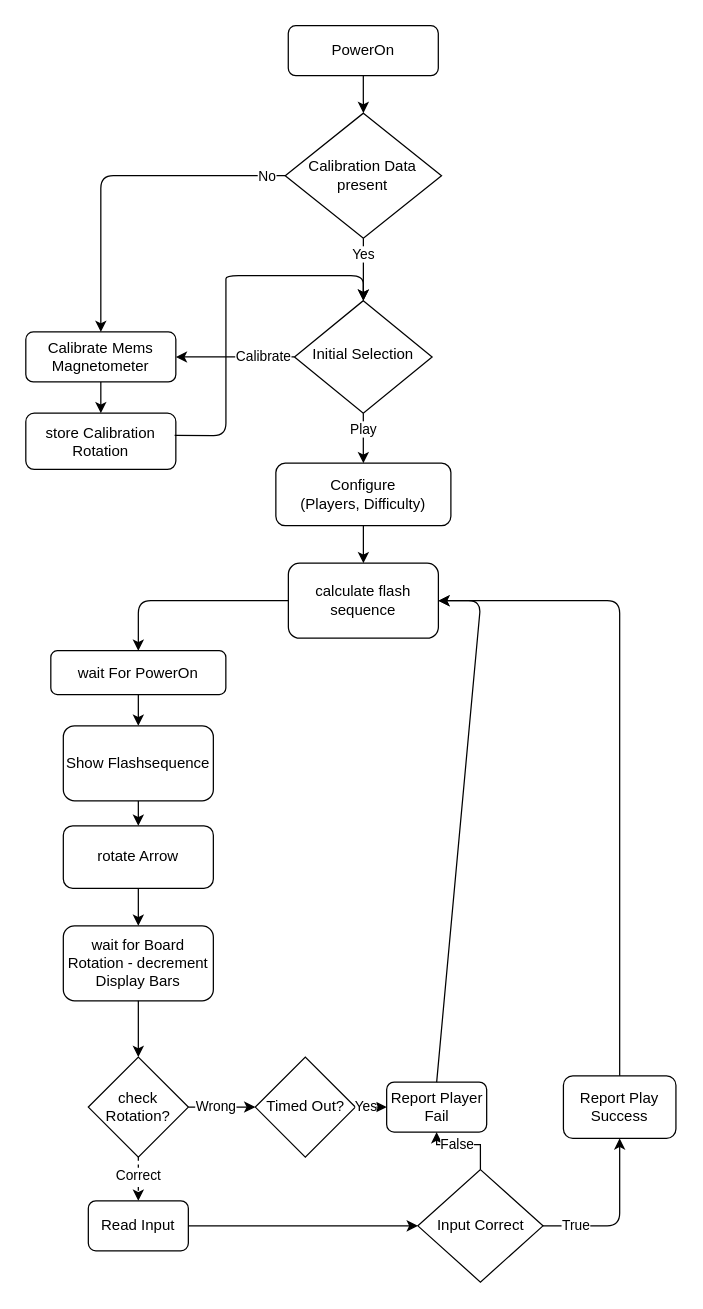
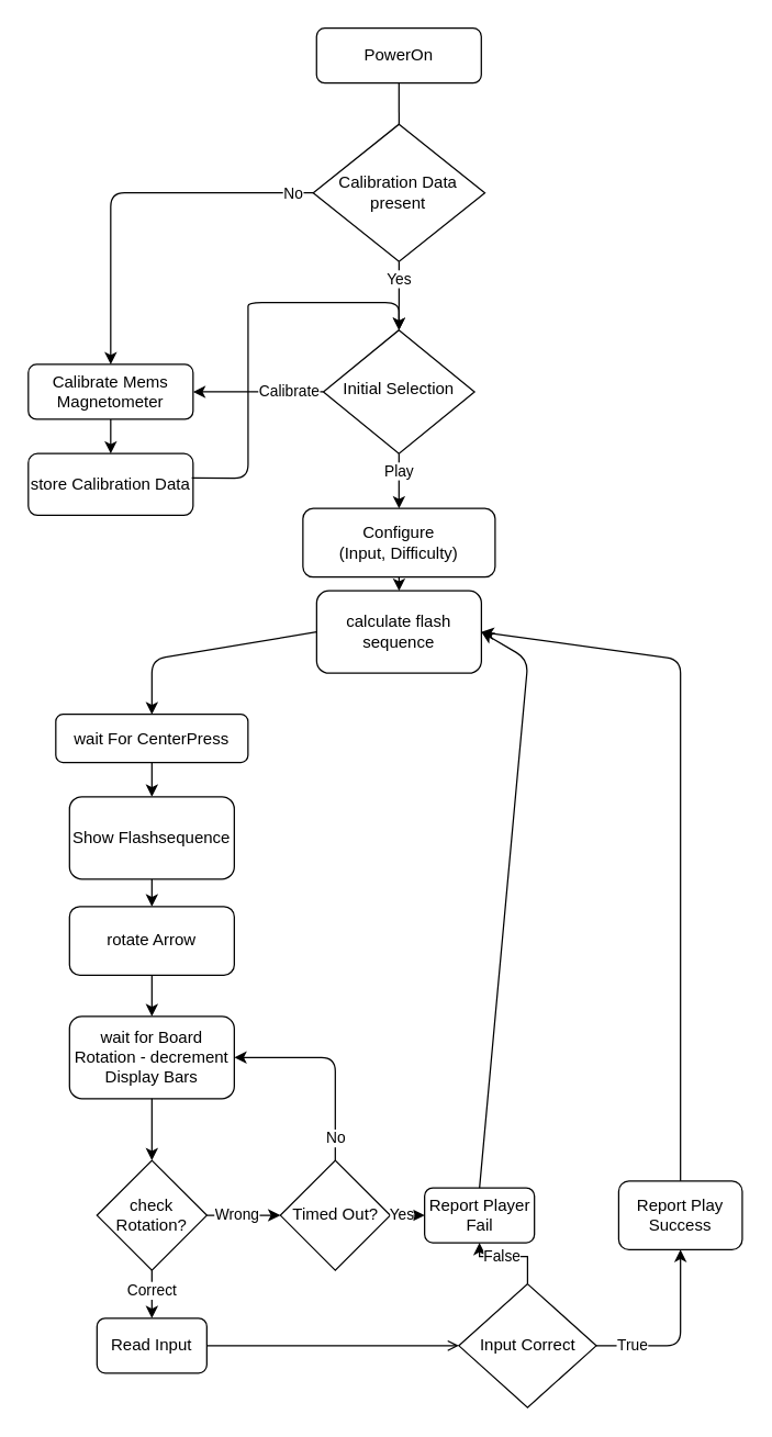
- <mxCell id="28" value="" style="endArrow=classic;html=1;entryX=0.5;entryY=0;entryDx=0;entryDy=0;exitX=0.5;exitY=1;exitDx=0;exitDy=0;" parent="1" source="2" target="27" edge="1"><mxGeometry width="50" height="50" relative="1" as="geometry"><mxPoint x="290.06" y="80" as="sourcePoint" /><mxPoint x="370.06" y="140" as="targetPoint" /></mxGeometry></mxCell>
+ <mxCell id="28" value="" style="endArrow=none;html=1;entryX=0.5;entryY=0;entryDx=0;entryDy=0;exitX=0.5;exitY=1;exitDx=0;exitDy=0;" parent="1" source="2" target="27" edge="1"><mxGeometry width="50" height="50" relative="1" as="geometry"><mxPoint x="290.06" y="80" as="sourcePoint" /><mxPoint x="370.06" y="140" as="targetPoint" /></mxGeometry></mxCell>
- <mxCell id="15" value="store Calibration Rotation" style="rounded=1;whiteSpace=wrap;html=1;" parent="1" vertex="1"><mxGeometry x="20" y="330" width="120" height="45" as="geometry" /></mxCell>
+ <mxCell id="15" value="store Calibration Data" style="rounded=1;whiteSpace=wrap;html=1;" parent="1" vertex="1"><mxGeometry x="20" y="330" width="120" height="45" as="geometry" /></mxCell>
- <mxCell id="7" value="&lt;div&gt;Configure&lt;/div&gt;&lt;div&gt;(Players, Difficulty)&lt;/div&gt;" style="rounded=1;whiteSpace=wrap;html=1;" parent="1" vertex="1"><mxGeometry x="220" y="370" width="140" height="50" as="geometry" /></mxCell>
+ <mxCell id="7" value="&lt;div&gt;Configure&lt;/div&gt;&lt;div&gt;(Input, Difficulty)&lt;/div&gt;" style="rounded=1;whiteSpace=wrap;html=1;" parent="1" vertex="1"><mxGeometry x="220" y="370" width="140" height="50" as="geometry" /></mxCell>
- <mxCell id="25" value="calculate flash sequence" style="rounded=1;whiteSpace=wrap;html=1;" parent="1" vertex="1"><mxGeometry x="230" y="450" width="120" height="60" as="geometry" /></mxCell>
+ <mxCell id="25" value="calculate flash sequence" style="rounded=1;whiteSpace=wrap;html=1;" parent="1" vertex="1"><mxGeometry x="230" y="430" width="120" height="60" as="geometry" /></mxCell>
- <mxCell id="10" value="wait For PowerOn" style="rounded=1;whiteSpace=wrap;html=1;" parent="1" vertex="1"><mxGeometry x="40" y="520" width="140" height="35" as="geometry" /></mxCell>
+ <mxCell id="10" value="wait For CenterPress" style="rounded=1;whiteSpace=wrap;html=1;" parent="1" vertex="1"><mxGeometry x="40" y="520" width="140" height="35" as="geometry" /></mxCell>
+ <mxCell id="23" value="No" style="endArrow=classic;html=1;entryX=1;entryY=0.5;entryDx=0;entryDy=0;exitX=0;exitY=0.5;exitDx=0;exitDy=0;" parent="1" source="18" target="13" edge="1"><mxGeometry x="-0.778" width="50" height="50" relative="1" as="geometry"><mxPoint x="183.56" y="705" as="sourcePoint" /><mxPoint x="233.56" y="655" as="targetPoint" /><Array as="points"><mxPoint x="243.56" y="770" /></Array><mxPoint as="offset" /></mxGeometry></mxCell>
- <mxCell id="24" value="Correct" style="endArrow=classic;html=1;exitX=0.5;exitY=1;exitDx=0;exitDy=0;entryX=0.5;entryY=0;entryDx=0;entryDy=0;dashed=1;" parent="1" source="12" target="33" edge="1"><mxGeometry x="-0.143" width="50" height="50" relative="1" as="geometry"><mxPoint x="16.56" y="845" as="sourcePoint" /><mxPoint x="128.06" y="957" as="targetPoint" /><mxPoint as="offset" /></mxGeometry></mxCell>
+ <mxCell id="24" value="Correct" style="endArrow=classic;html=1;exitX=0.5;exitY=1;exitDx=0;exitDy=0;entryX=0.5;entryY=0;entryDx=0;entryDy=0;" parent="1" source="12" target="33" edge="1"><mxGeometry x="-0.143" width="50" height="50" relative="1" as="geometry"><mxPoint x="16.56" y="845" as="sourcePoint" /><mxPoint x="128.06" y="957" as="targetPoint" /><mxPoint as="offset" /></mxGeometry></mxCell>
- <mxCell id="36" value="" style="endArrow=classic;html=1;exitX=1;exitY=0.5;exitDx=0;exitDy=0;entryX=0;entryY=0.5;entryDx=0;entryDy=0;" parent="1" source="33" target="35" edge="1"><mxGeometry width="50" height="50" relative="1" as="geometry"><mxPoint x="240.06" y="980" as="sourcePoint" /><mxPoint x="290.06" y="930" as="targetPoint" /></mxGeometry></mxCell>
+ <mxCell id="36" value="" style="endArrow=open;html=1;exitX=1;exitY=0.5;exitDx=0;exitDy=0;entryX=0;entryY=0.5;entryDx=0;entryDy=0;" parent="1" source="33" target="35" edge="1"><mxGeometry width="50" height="50" relative="1" as="geometry"><mxPoint x="240.06" y="980" as="sourcePoint" /><mxPoint x="290.06" y="930" as="targetPoint" /></mxGeometry></mxCell>
